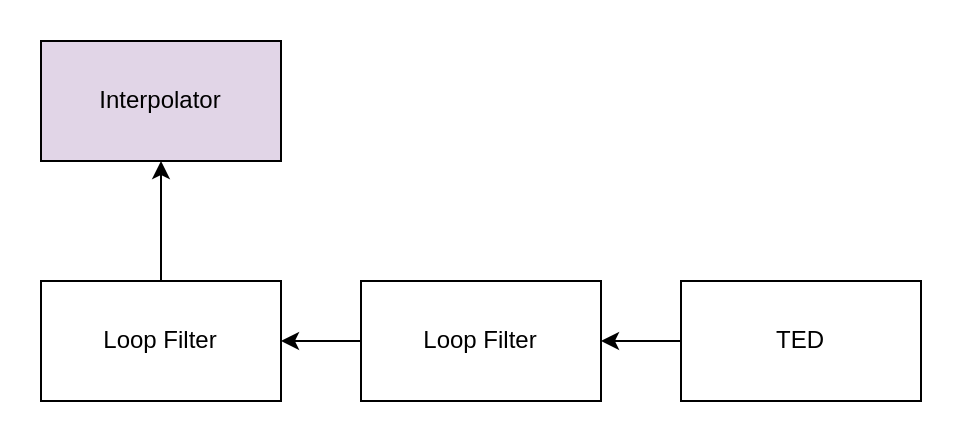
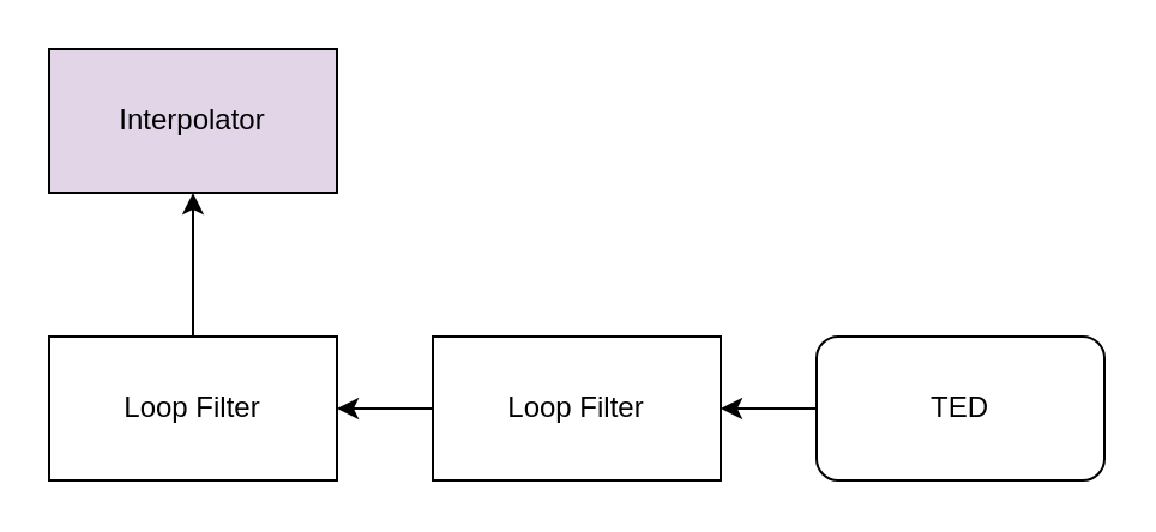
- <mxCell id="4" value="TED" style="rounded=0;whiteSpace=wrap;html=1;" vertex="1" parent="1"><mxGeometry x="340" y="140" width="120" height="60" as="geometry" /></mxCell>
+ <mxCell id="4" value="TED" style="whiteSpace=wrap;html=1;rounded=1;" vertex="1" parent="1"><mxGeometry x="340" y="140" width="120" height="60" as="geometry" /></mxCell>
